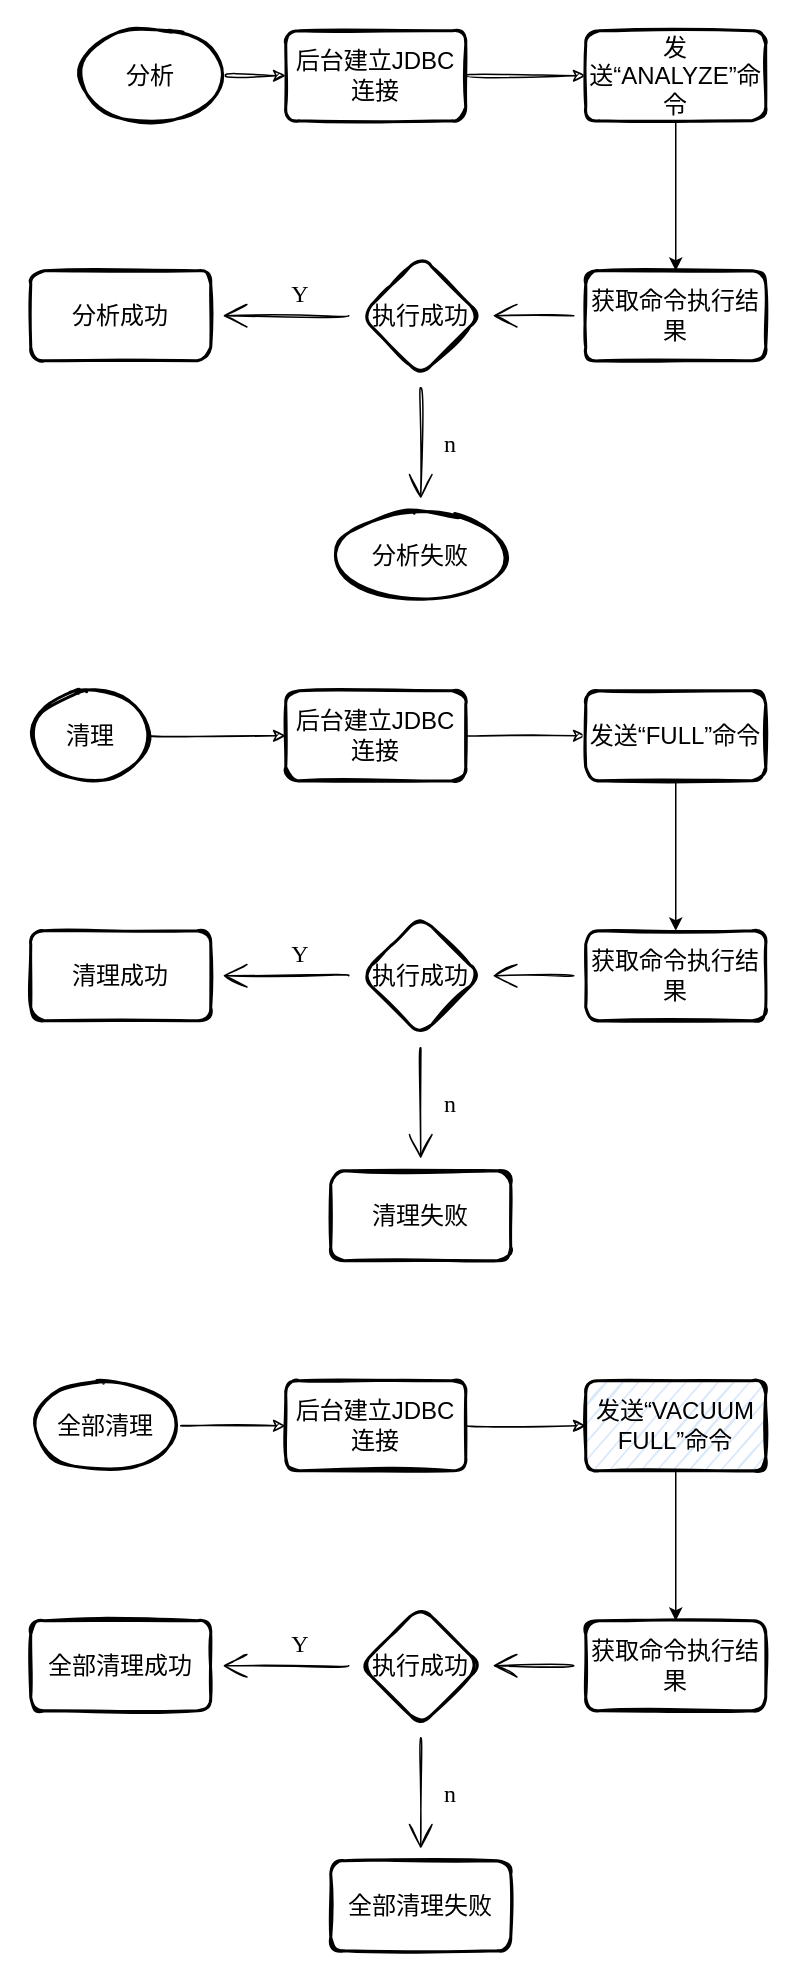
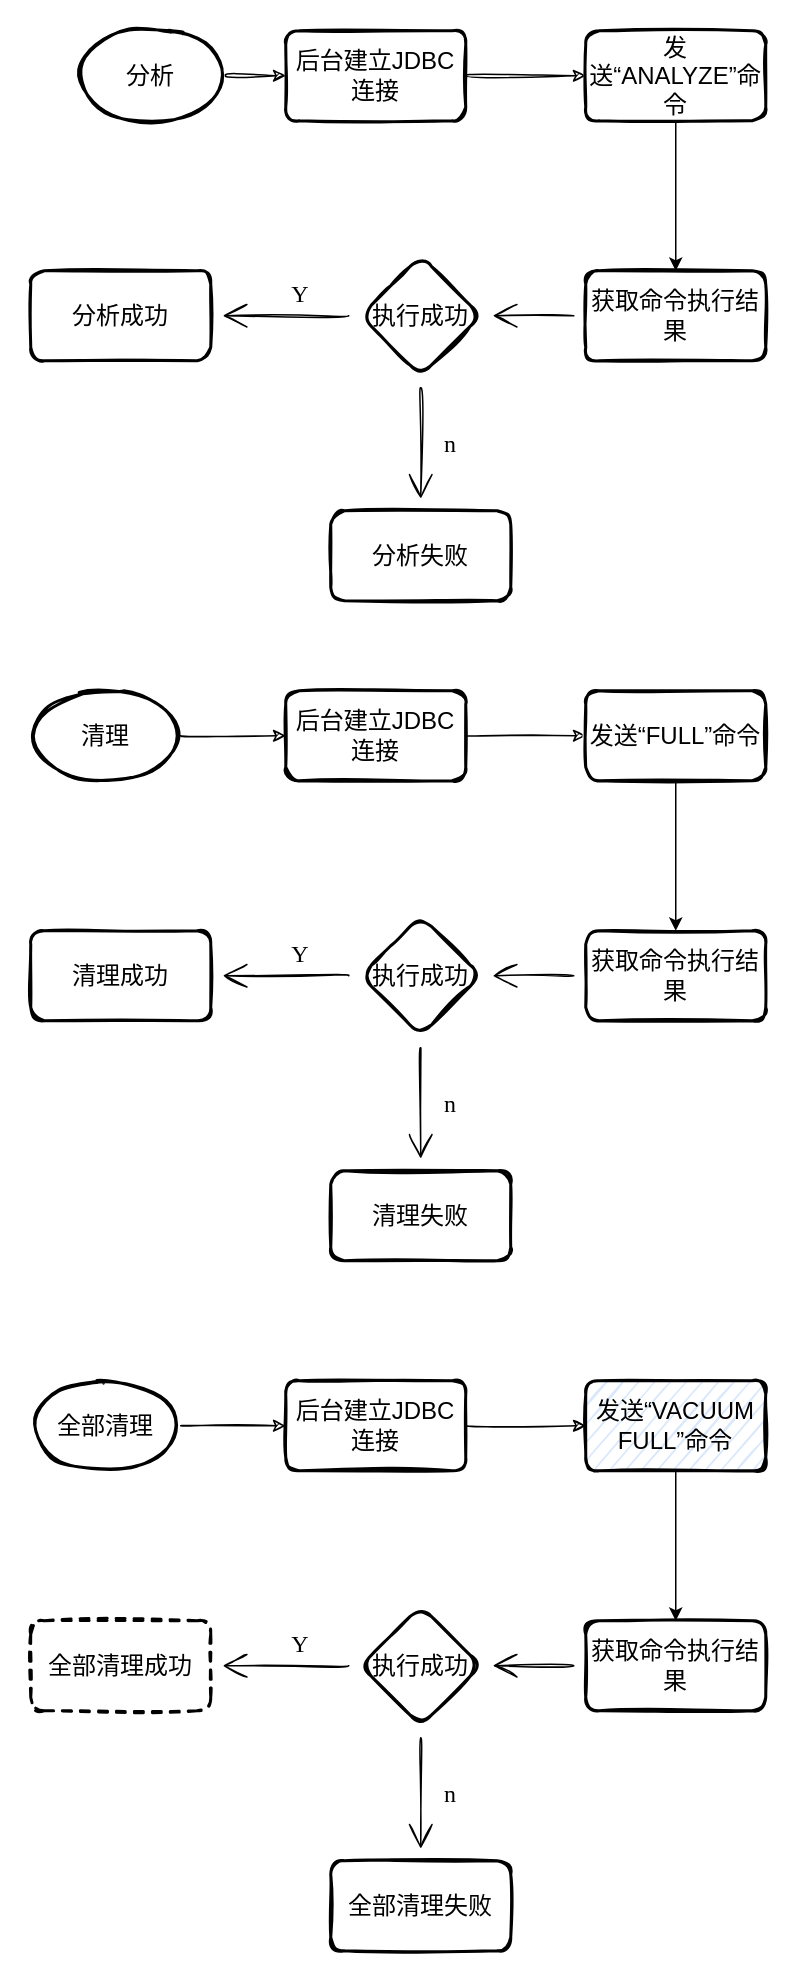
- <mxCell id="14" value="分析失败" style="ellipse;whiteSpace=wrap;html=1;strokeWidth=2;sketch=1;fontSize=16;" vertex="1" parent="1"><mxGeometry x="220" y="340" width="120" height="60" as="geometry" /></mxCell>
+ <mxCell id="14" value="分析失败" style="whiteSpace=wrap;html=1;strokeWidth=2;sketch=1;rounded=1;fontSize=16;" vertex="1" parent="1"><mxGeometry x="220" y="340" width="120" height="60" as="geometry" /></mxCell>
- <mxCell id="18" value="清理" style="strokeWidth=2;html=1;shape=mxgraph.flowchart.start_1;whiteSpace=wrap;fontSize=16;sketch=1;rounded=1;labelBackgroundColor=default;fillStyle=auto;" vertex="1" parent="1"><mxGeometry x="20" y="460" width="80" height="60" as="geometry" /></mxCell>
+ <mxCell id="18" value="清理" style="strokeWidth=2;html=1;shape=mxgraph.flowchart.start_1;whiteSpace=wrap;fontSize=16;sketch=1;rounded=1;labelBackgroundColor=default;fillStyle=auto;" vertex="1" parent="1"><mxGeometry x="20" y="460" width="100" height="60" as="geometry" /></mxCell>
- <mxCell id="43" value="全部清理成功" style="whiteSpace=wrap;html=1;strokeWidth=2;sketch=1;rounded=1;fontSize=16;" vertex="1" parent="1"><mxGeometry x="20" y="1080" width="120" height="60" as="geometry" /></mxCell>
+ <mxCell id="43" value="全部清理成功" style="whiteSpace=wrap;html=1;strokeWidth=2;sketch=1;rounded=1;fontSize=16;dashed=1;" vertex="1" parent="1"><mxGeometry x="20" y="1080" width="120" height="60" as="geometry" /></mxCell>
